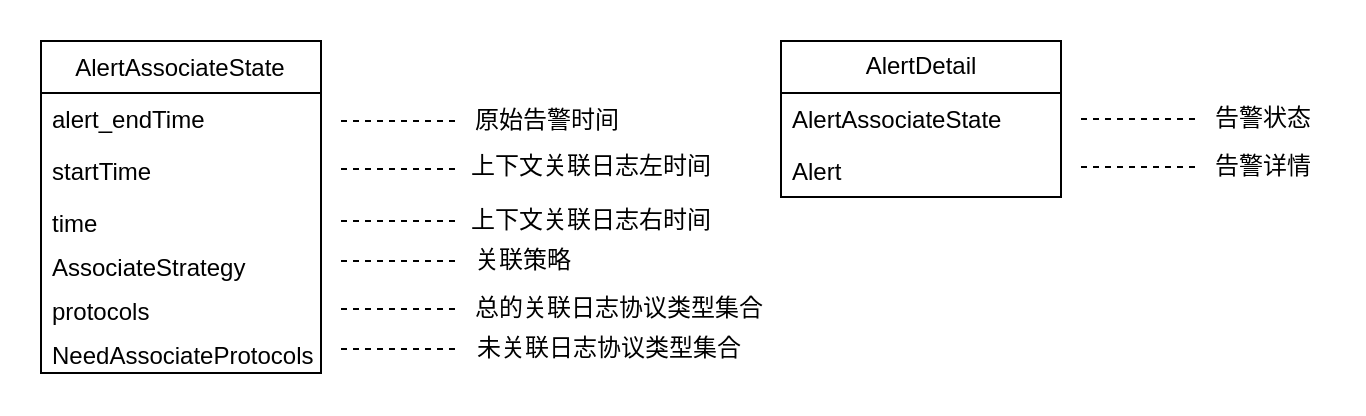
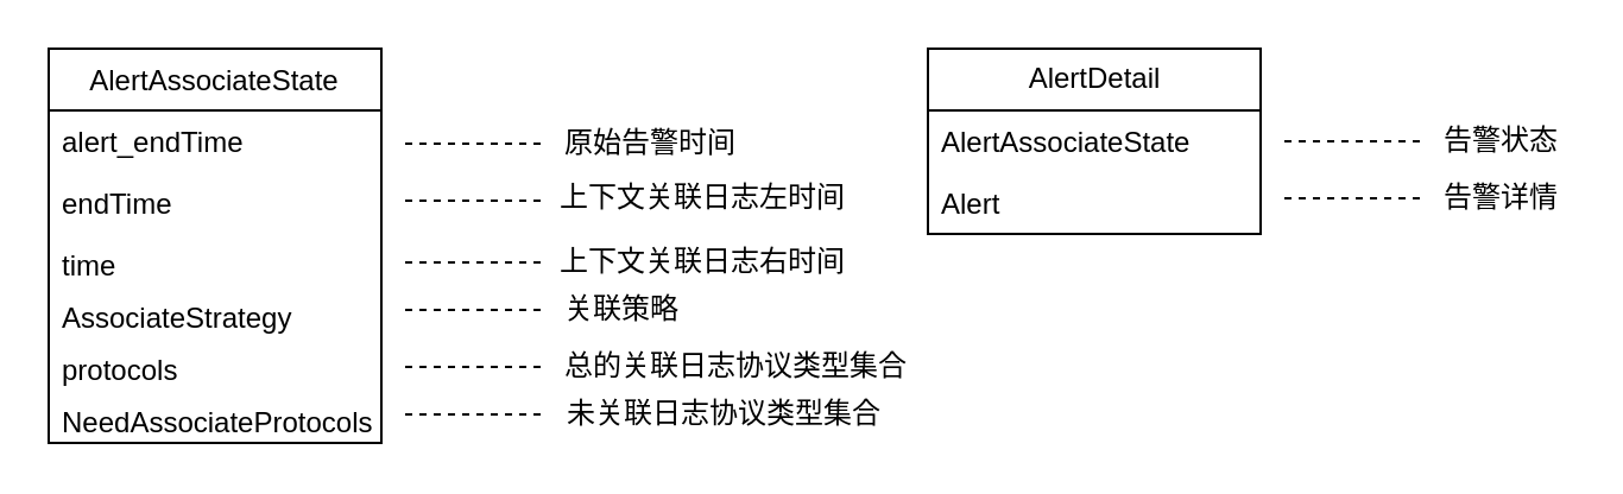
- <mxCell id="4" value="startTime" style="text;strokeColor=none;fillColor=none;align=left;verticalAlign=top;spacingLeft=4;spacingRight=4;overflow=hidden;rotatable=0;points=[[0,0.5],[1,0.5]];portConstraint=eastwest;" vertex="1" parent="2"><mxGeometry y="52" width="140" height="26" as="geometry" /></mxCell>
+ <mxCell id="4" value="endTime" style="text;strokeColor=none;fillColor=none;align=left;verticalAlign=top;spacingLeft=4;spacingRight=4;overflow=hidden;rotatable=0;points=[[0,0.5],[1,0.5]];portConstraint=eastwest;" vertex="1" parent="2"><mxGeometry y="52" width="140" height="26" as="geometry" /></mxCell>
